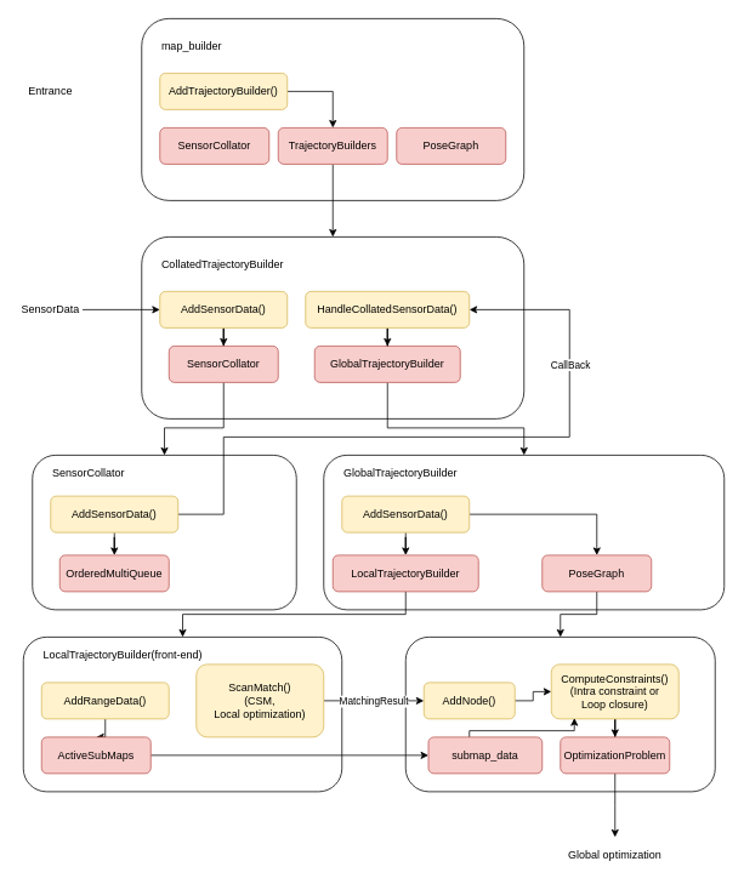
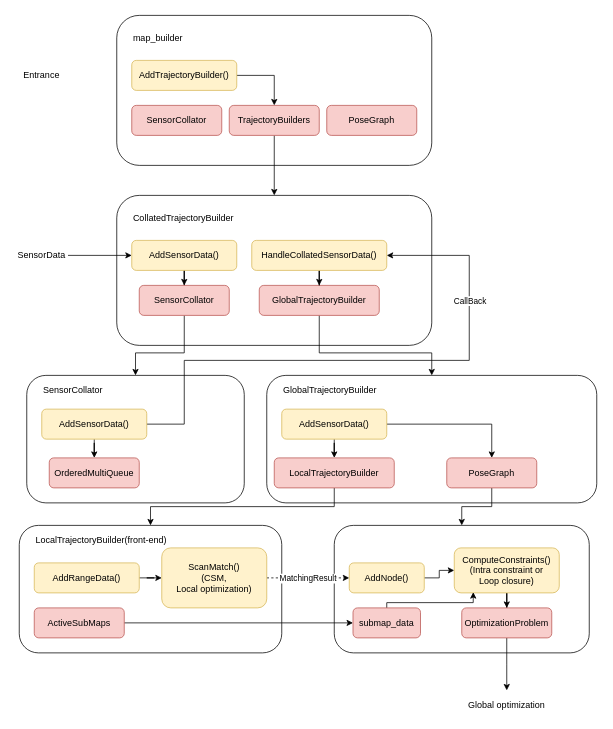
- <mxCell id="44" style="edgeStyle=orthogonalEdgeStyle;rounded=0;orthogonalLoop=1;jettySize=auto;html=1;entryX=0;entryY=0.5;entryDx=0;entryDy=0;" edge="1" parent="1" source="46" target="50"><mxGeometry relative="1" as="geometry" /></mxCell>
+ <mxCell id="44" style="edgeStyle=orthogonalEdgeStyle;rounded=0;orthogonalLoop=1;jettySize=auto;html=1;entryX=0;entryY=0.5;entryDx=0;entryDy=0;dashed=1;" edge="1" parent="1" source="46" target="50"><mxGeometry relative="1" as="geometry" /></mxCell>
- <mxCell id="42" style="edgeStyle=orthogonalEdgeStyle;rounded=0;orthogonalLoop=1;jettySize=auto;html=1;" edge="1" parent="1" source="43" target="48"><mxGeometry relative="1" as="geometry" /></mxCell>
+ <mxCell id="42" style="edgeStyle=orthogonalEdgeStyle;rounded=0;orthogonalLoop=1;jettySize=auto;html=1;" edge="1" parent="1" source="43" target="46"><mxGeometry relative="1" as="geometry" /></mxCell>
- <mxCell id="54" value="submap_data" style="rounded=1;whiteSpace=wrap;html=1;align=center;fillColor=#f8cecc;strokeColor=#b85450;" vertex="1" parent="1"><mxGeometry x="470" y="810" width="125" height="40" as="geometry" /></mxCell>
+ <mxCell id="54" value="submap_data" style="rounded=1;whiteSpace=wrap;html=1;align=center;fillColor=#f8cecc;strokeColor=#b85450;" vertex="1" parent="1"><mxGeometry x="470" y="810" width="90" height="40" as="geometry" /></mxCell>
